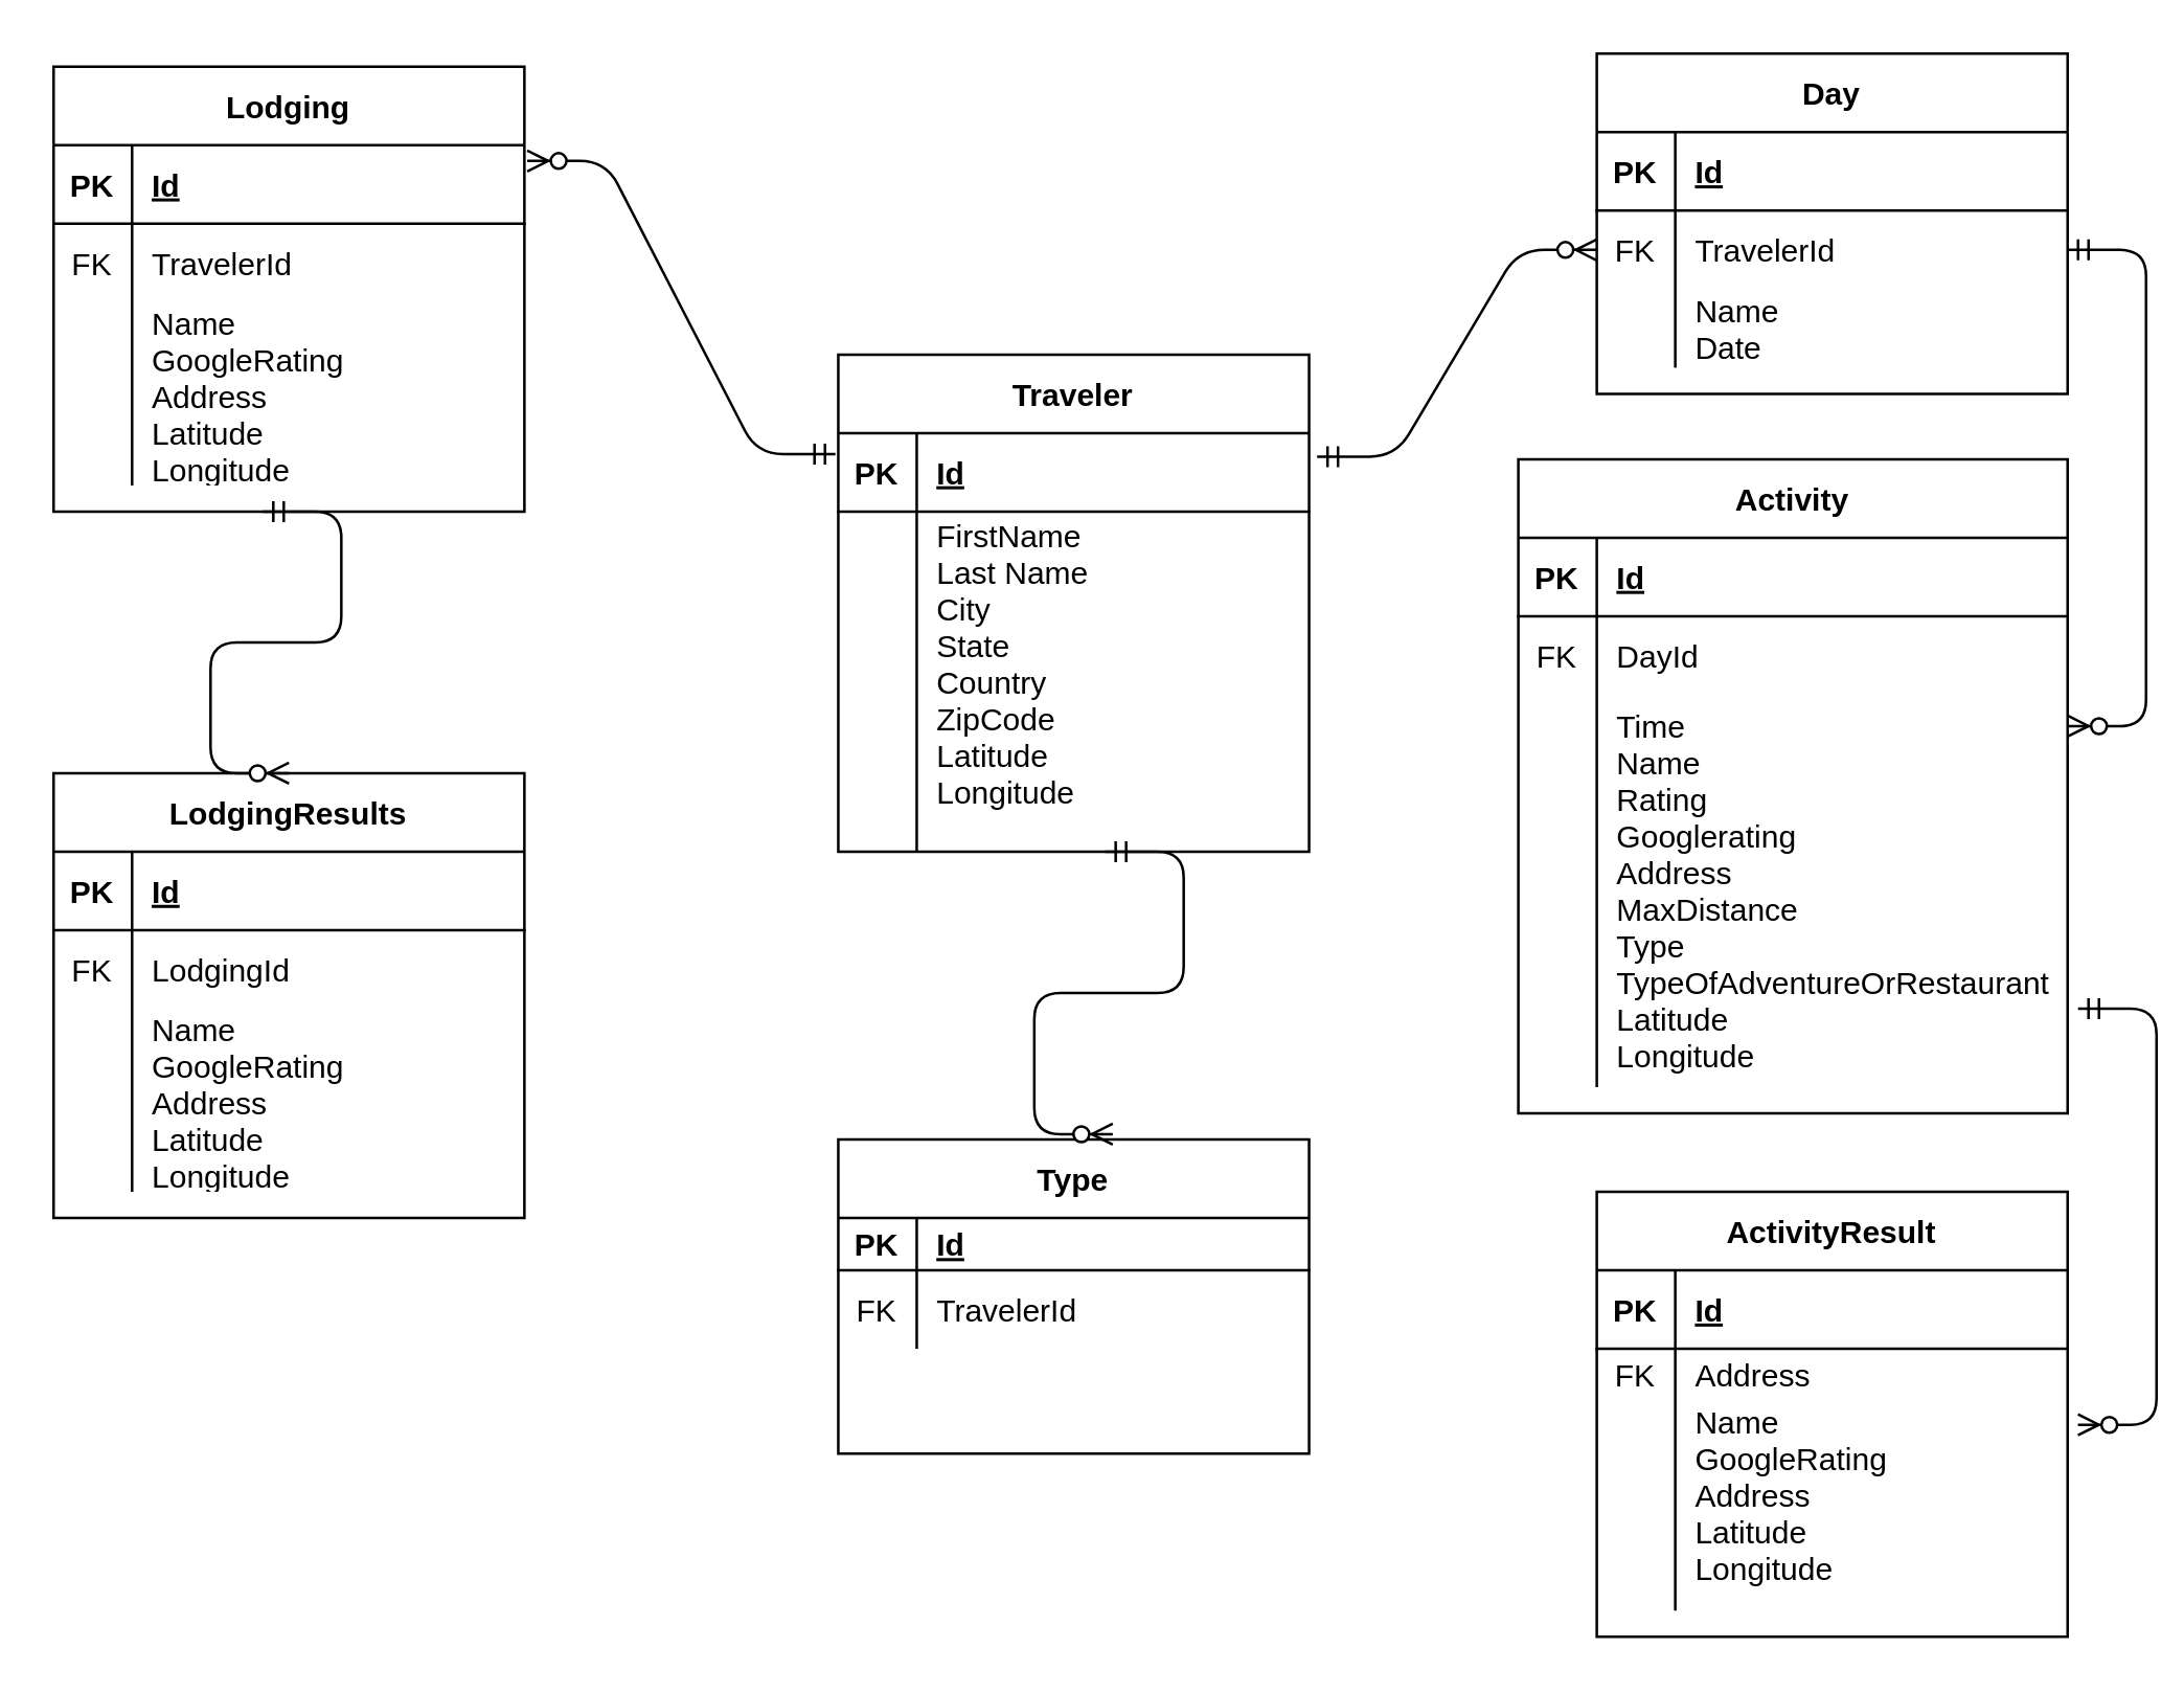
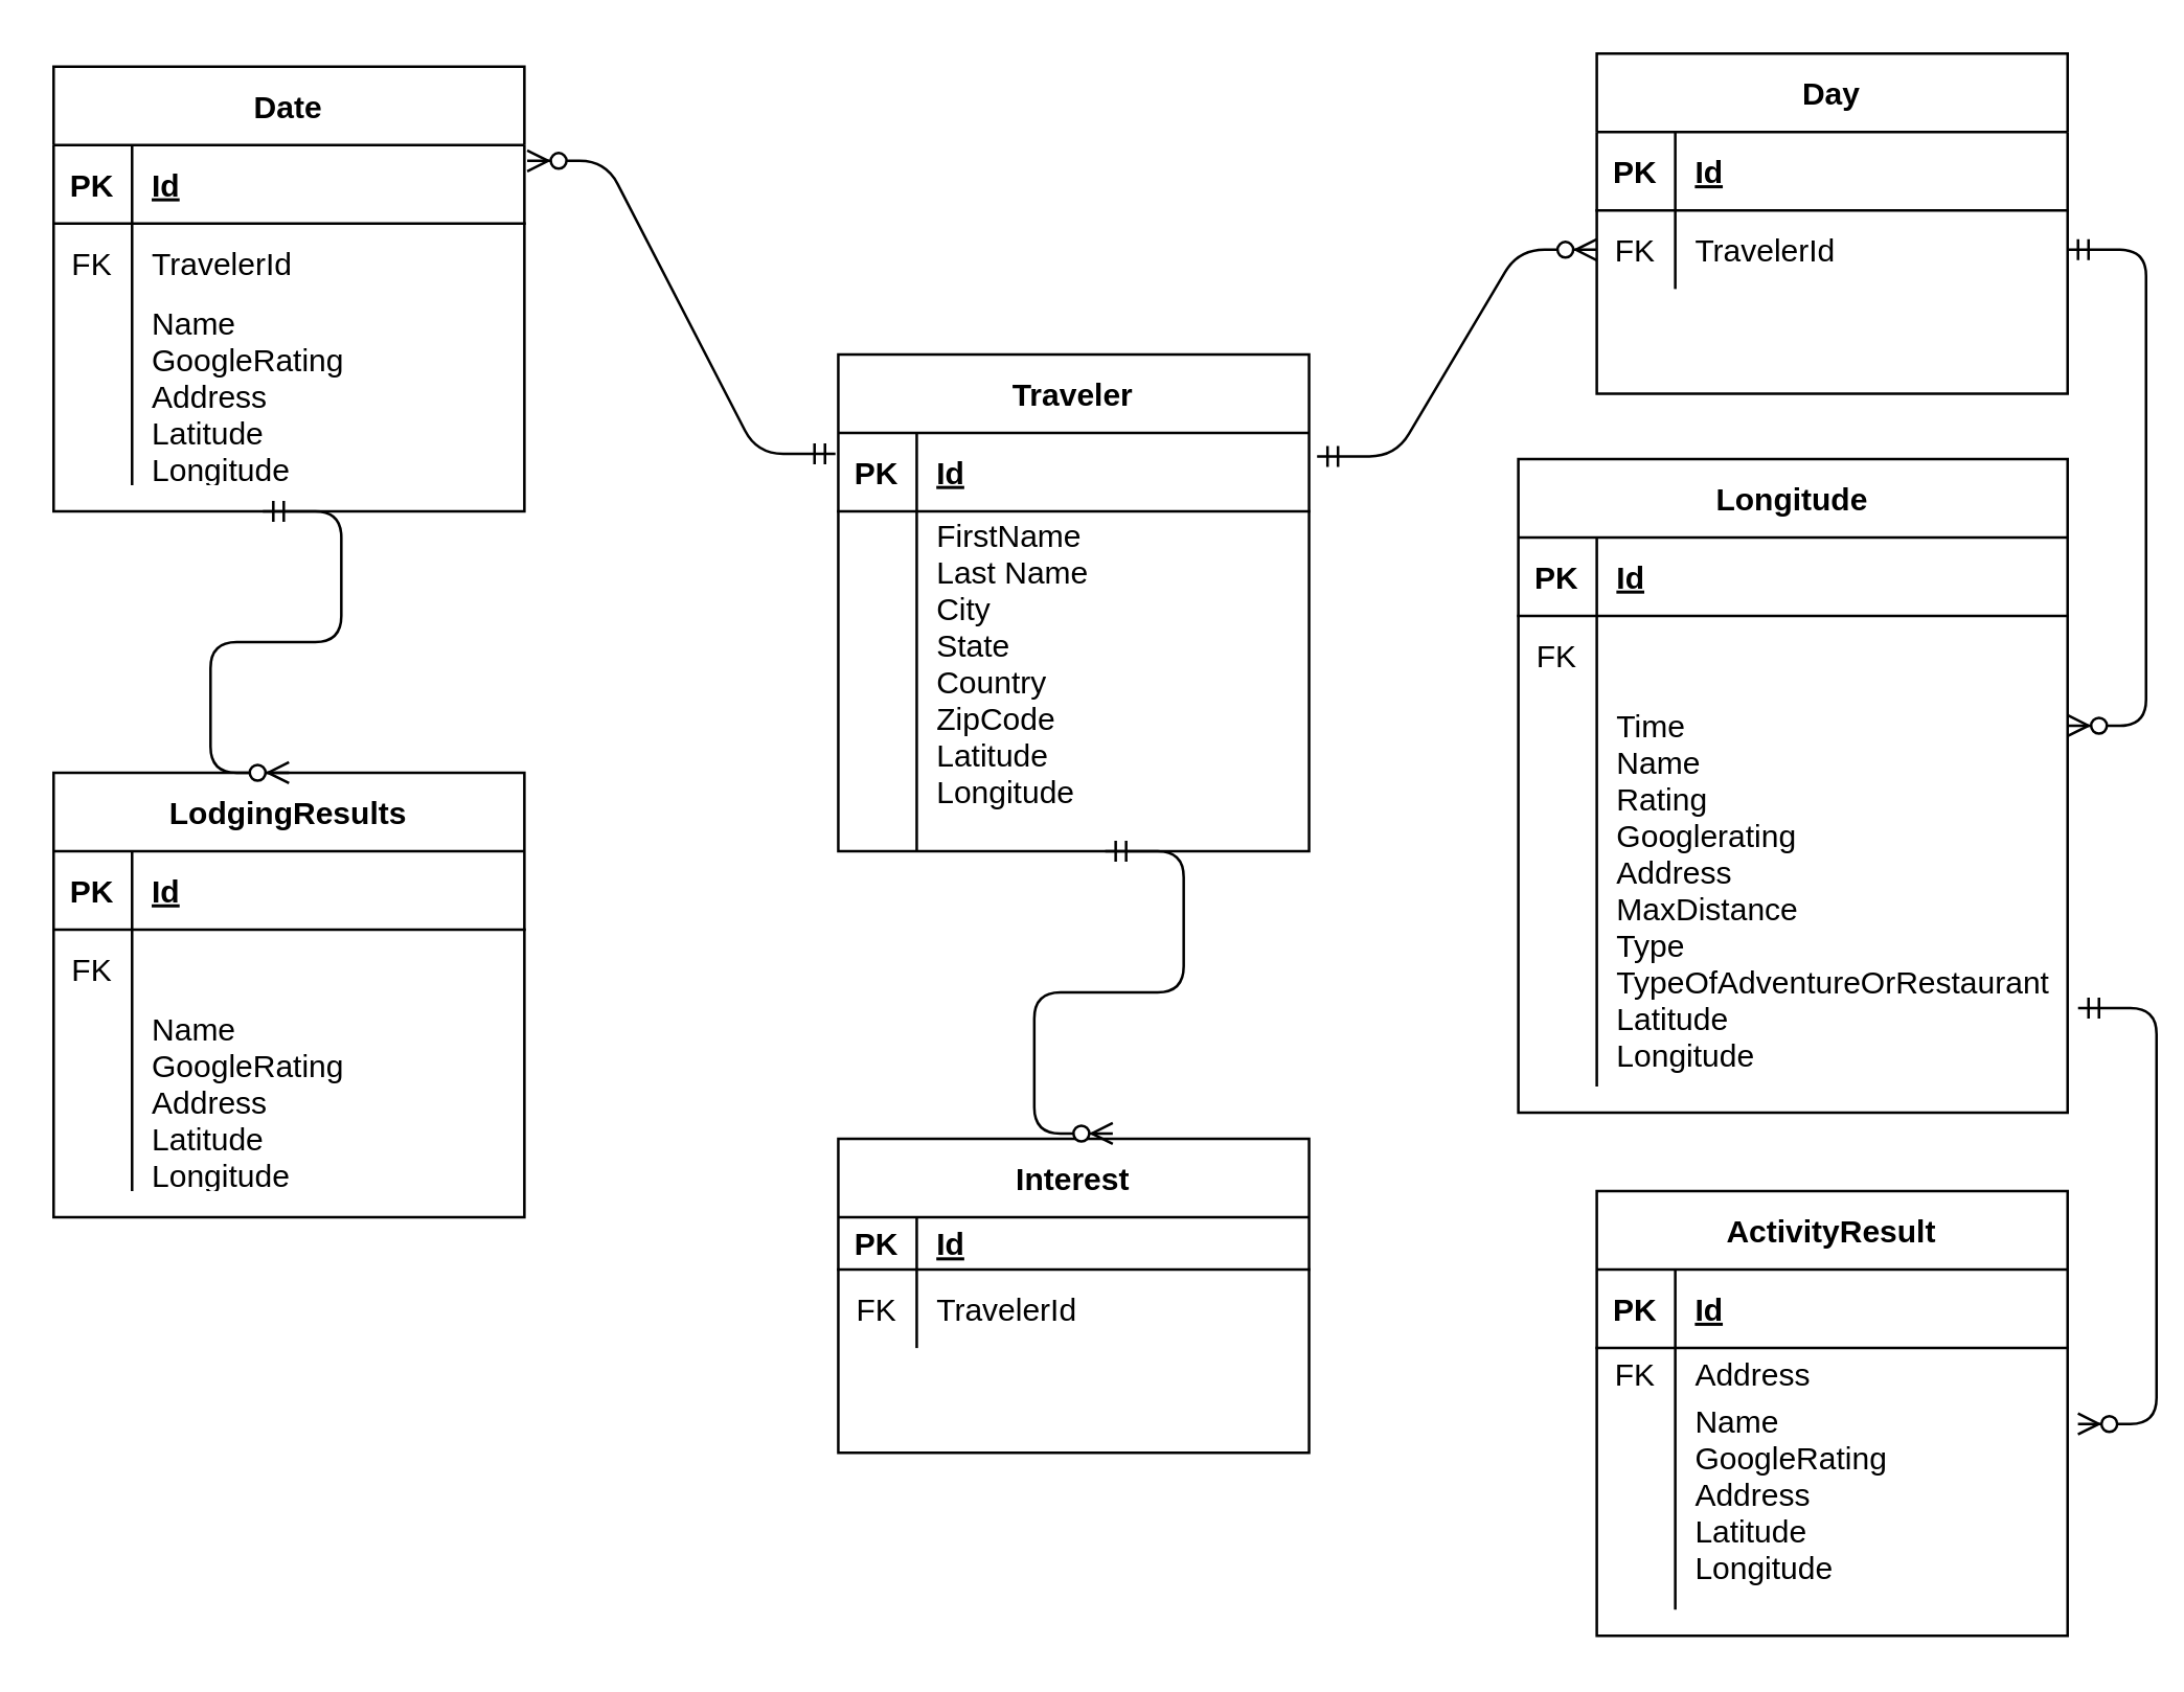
- <mxCell id="9" value="Lodging" style="shape=table;startSize=30;container=1;collapsible=1;childLayout=tableLayout;fixedRows=1;rowLines=0;fontStyle=1;align=center;resizeLast=1;" vertex="1" parent="1"><mxGeometry x="20" y="25" width="180" height="170" as="geometry" /></mxCell>
+ <mxCell id="9" value="Date" style="shape=table;startSize=30;container=1;collapsible=1;childLayout=tableLayout;fixedRows=1;rowLines=0;fontStyle=1;align=center;resizeLast=1;" vertex="1" parent="1"><mxGeometry x="20" y="25" width="180" height="170" as="geometry" /></mxCell>
- <mxCell id="39" value="Name&#10;Date" style="shape=partialRectangle;connectable=0;fillColor=none;top=0;left=0;bottom=0;right=0;align=left;spacingLeft=6;overflow=hidden;" vertex="1" parent="37"><mxGeometry x="30" width="150" height="30" as="geometry" /></mxCell>
- <mxCell id="52" value="Activity" style="shape=table;startSize=30;container=1;collapsible=1;childLayout=tableLayout;fixedRows=1;rowLines=0;fontStyle=1;align=center;resizeLast=1;" vertex="1" parent="1"><mxGeometry x="580" y="175" width="210" height="250" as="geometry" /></mxCell>
+ <mxCell id="52" value="Longitude" style="shape=table;startSize=30;container=1;collapsible=1;childLayout=tableLayout;fixedRows=1;rowLines=0;fontStyle=1;align=center;resizeLast=1;" vertex="1" parent="1"><mxGeometry x="580" y="175" width="210" height="250" as="geometry" /></mxCell>
- <mxCell id="58" value="DayId" style="shape=partialRectangle;connectable=0;fillColor=none;top=0;left=0;bottom=0;right=0;align=left;spacingLeft=6;overflow=hidden;" vertex="1" parent="56"><mxGeometry x="30" width="180" height="30" as="geometry" /></mxCell>
- <mxCell id="47" value="LodgingId" style="shape=partialRectangle;connectable=0;fillColor=none;top=0;left=0;bottom=0;right=0;align=left;spacingLeft=6;overflow=hidden;" vertex="1" parent="45"><mxGeometry x="30" width="150" height="30" as="geometry" /></mxCell>
- <mxCell id="20" value="Type" style="shape=table;startSize=30;container=1;collapsible=1;childLayout=tableLayout;fixedRows=1;rowLines=0;fontStyle=1;align=center;resizeLast=1;" vertex="1" parent="1"><mxGeometry x="320" y="435" width="180" height="120" as="geometry" /></mxCell>
+ <mxCell id="20" value="Interest" style="shape=table;startSize=30;container=1;collapsible=1;childLayout=tableLayout;fixedRows=1;rowLines=0;fontStyle=1;align=center;resizeLast=1;" vertex="1" parent="1"><mxGeometry x="320" y="435" width="180" height="120" as="geometry" /></mxCell>
